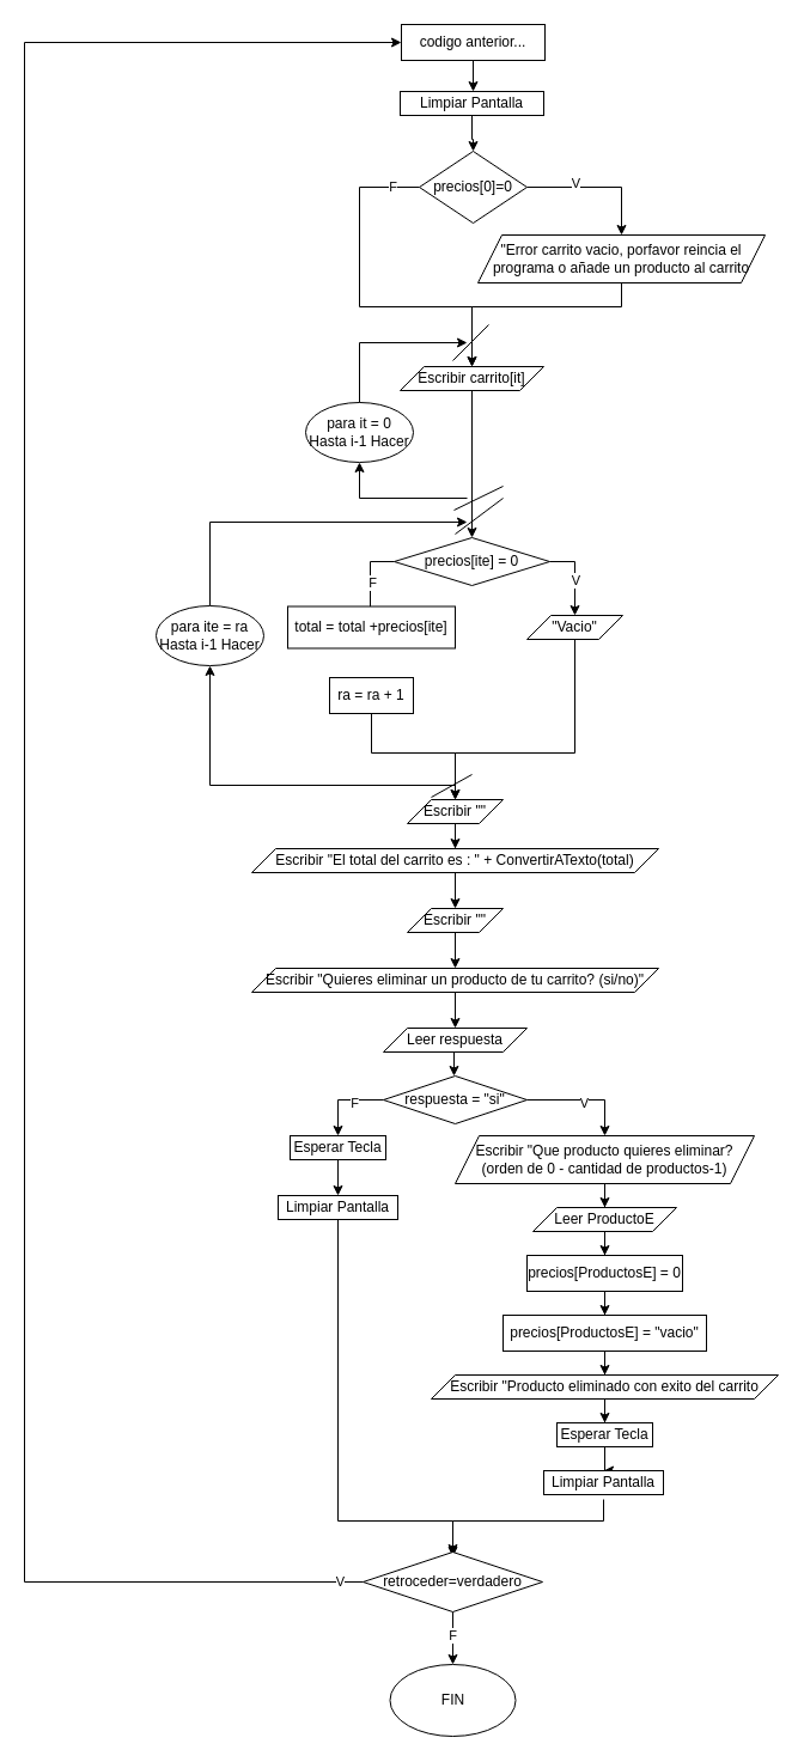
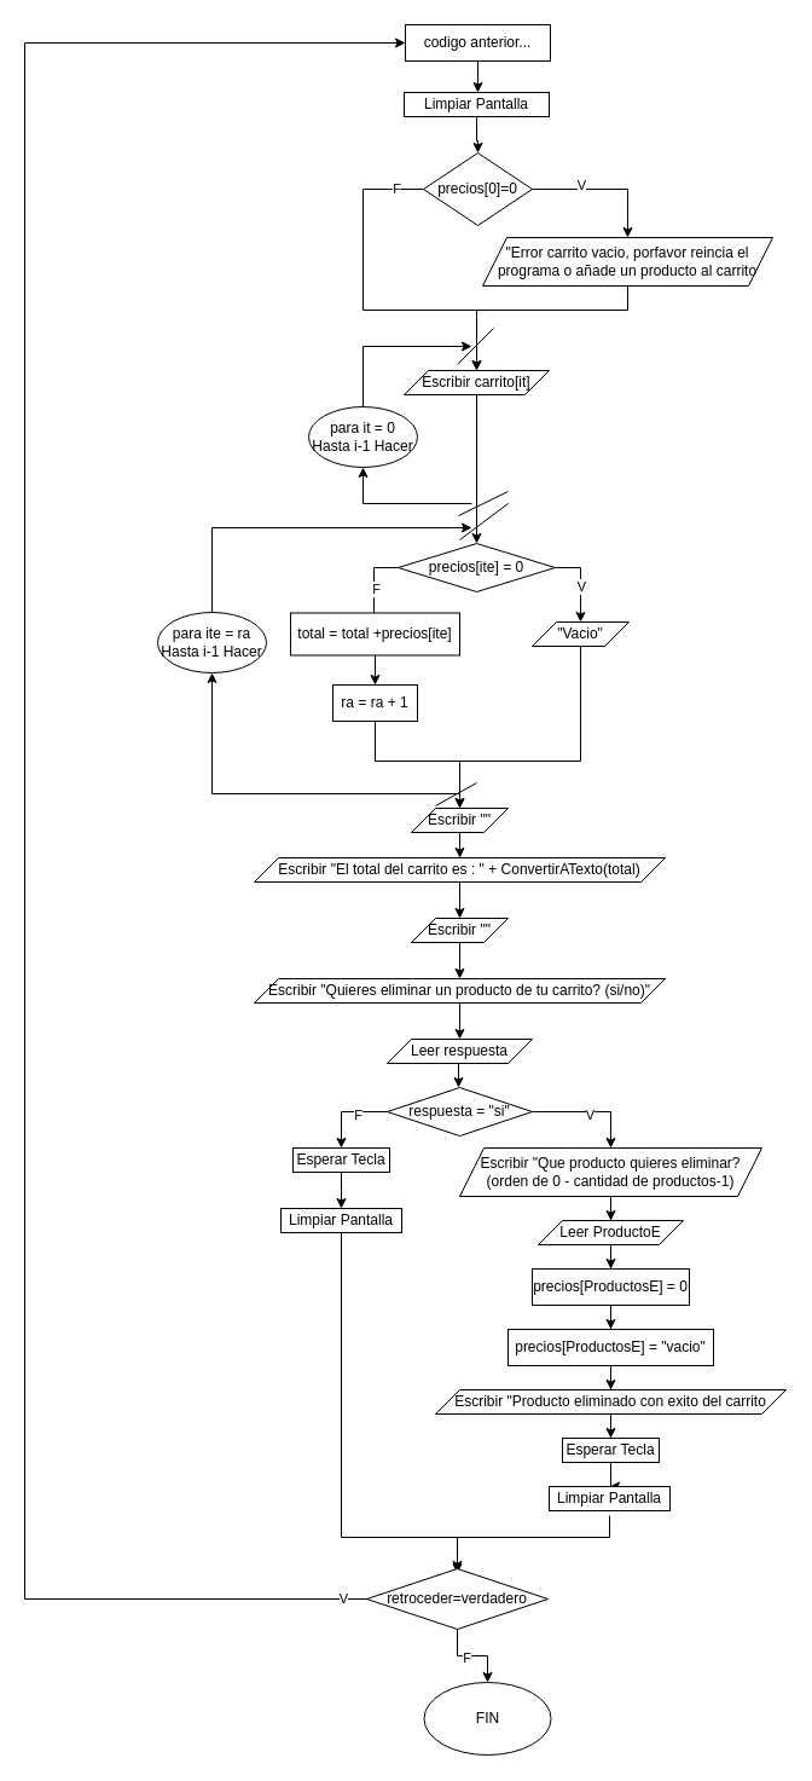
+ <mxCell id="22" style="edgeStyle=orthogonalEdgeStyle;rounded=0;orthogonalLoop=1;jettySize=auto;html=1;entryX=0.5;entryY=0;entryDx=0;entryDy=0;" edge="1" parent="1" source="23" target="25"><mxGeometry relative="1" as="geometry" /></mxCell>
- <mxCell id="65" value="FIN" style="ellipse;whiteSpace=wrap;html=1;" vertex="1" parent="1"><mxGeometry x="325.5" y="1391" width="105" height="60" as="geometry" /></mxCell>
+ <mxCell id="65" value="FIN" style="ellipse;whiteSpace=wrap;html=1;" vertex="1" parent="1"><mxGeometry x="350.5" y="1391" width="105" height="60" as="geometry" /></mxCell>
